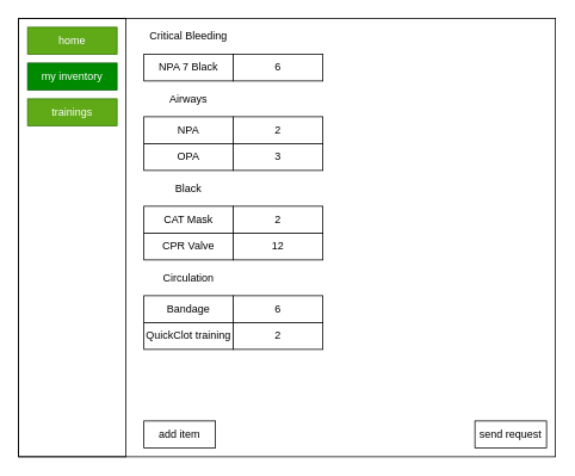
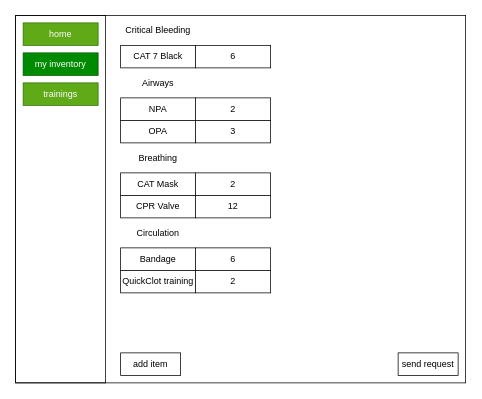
- <mxCell id="4" value="NPA 7 Black" style="rounded=0;whiteSpace=wrap;html=1;" parent="1" vertex="1"><mxGeometry x="160" y="60" width="100" height="30" as="geometry" /></mxCell>
+ <mxCell id="4" value="CAT 7 Black" style="rounded=0;whiteSpace=wrap;html=1;" parent="1" vertex="1"><mxGeometry x="160" y="60" width="100" height="30" as="geometry" /></mxCell>
- <mxCell id="23" value="Black" style="text;html=1;strokeColor=none;fillColor=none;align=center;verticalAlign=middle;whiteSpace=wrap;rounded=0;" parent="1" vertex="1"><mxGeometry x="160" y="200" width="100" height="20" as="geometry" /></mxCell>
+ <mxCell id="23" value="Breathing" style="text;html=1;strokeColor=none;fillColor=none;align=center;verticalAlign=middle;whiteSpace=wrap;rounded=0;" parent="1" vertex="1"><mxGeometry x="160" y="200" width="100" height="20" as="geometry" /></mxCell>
